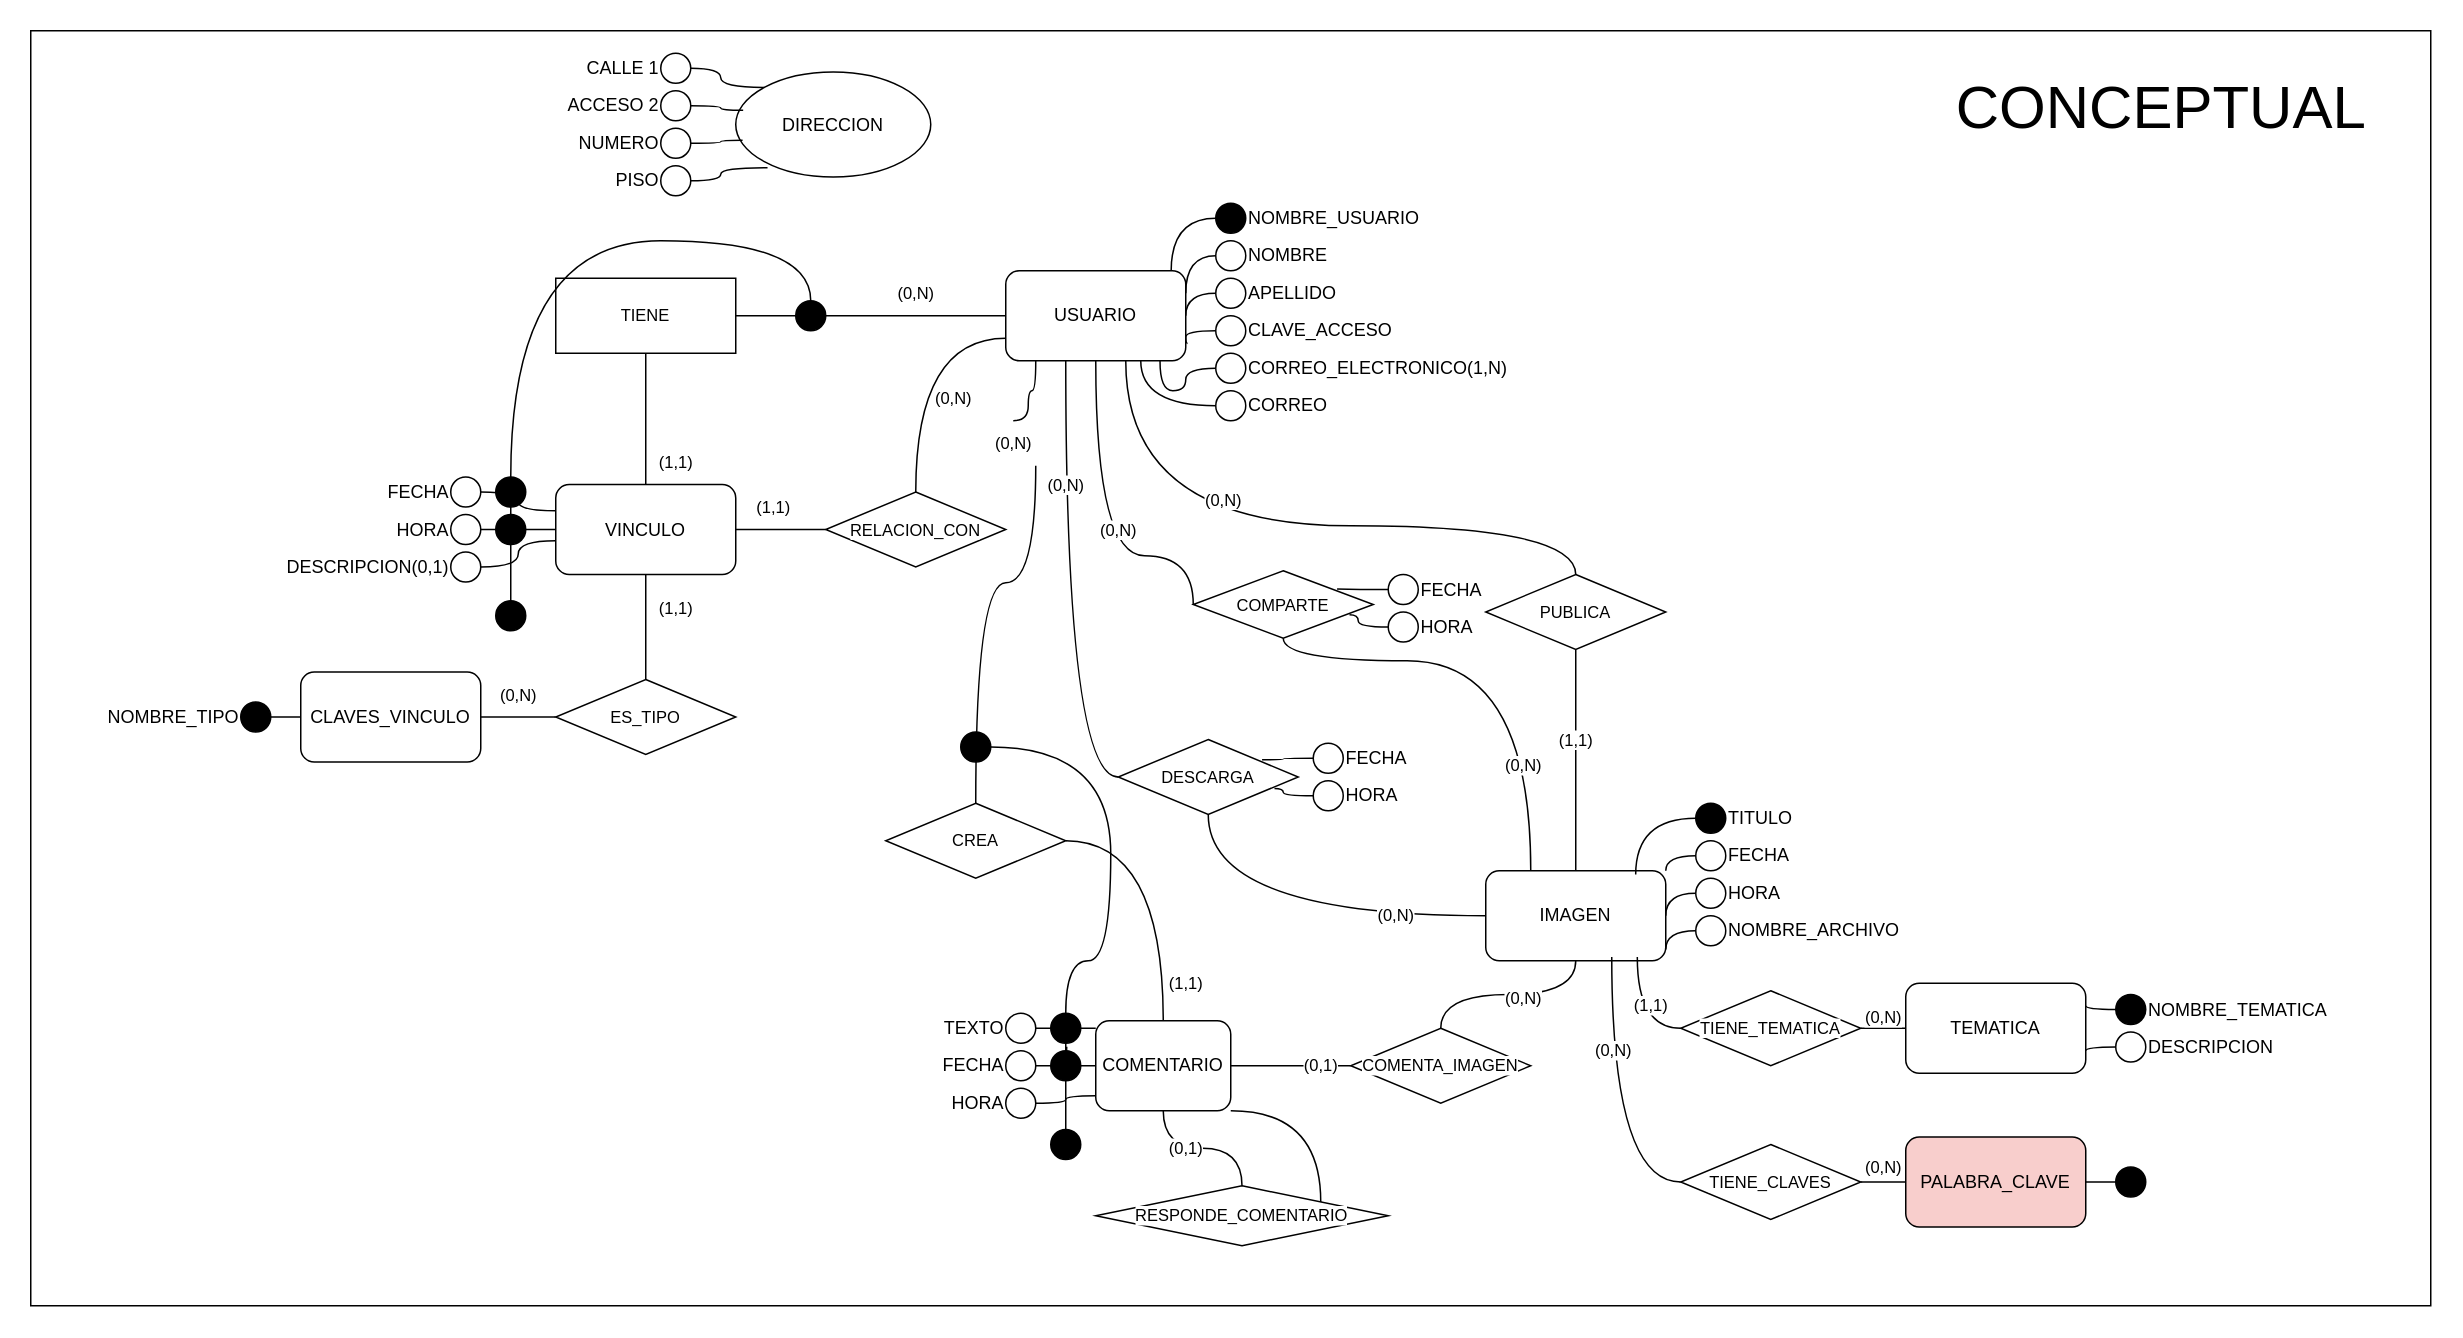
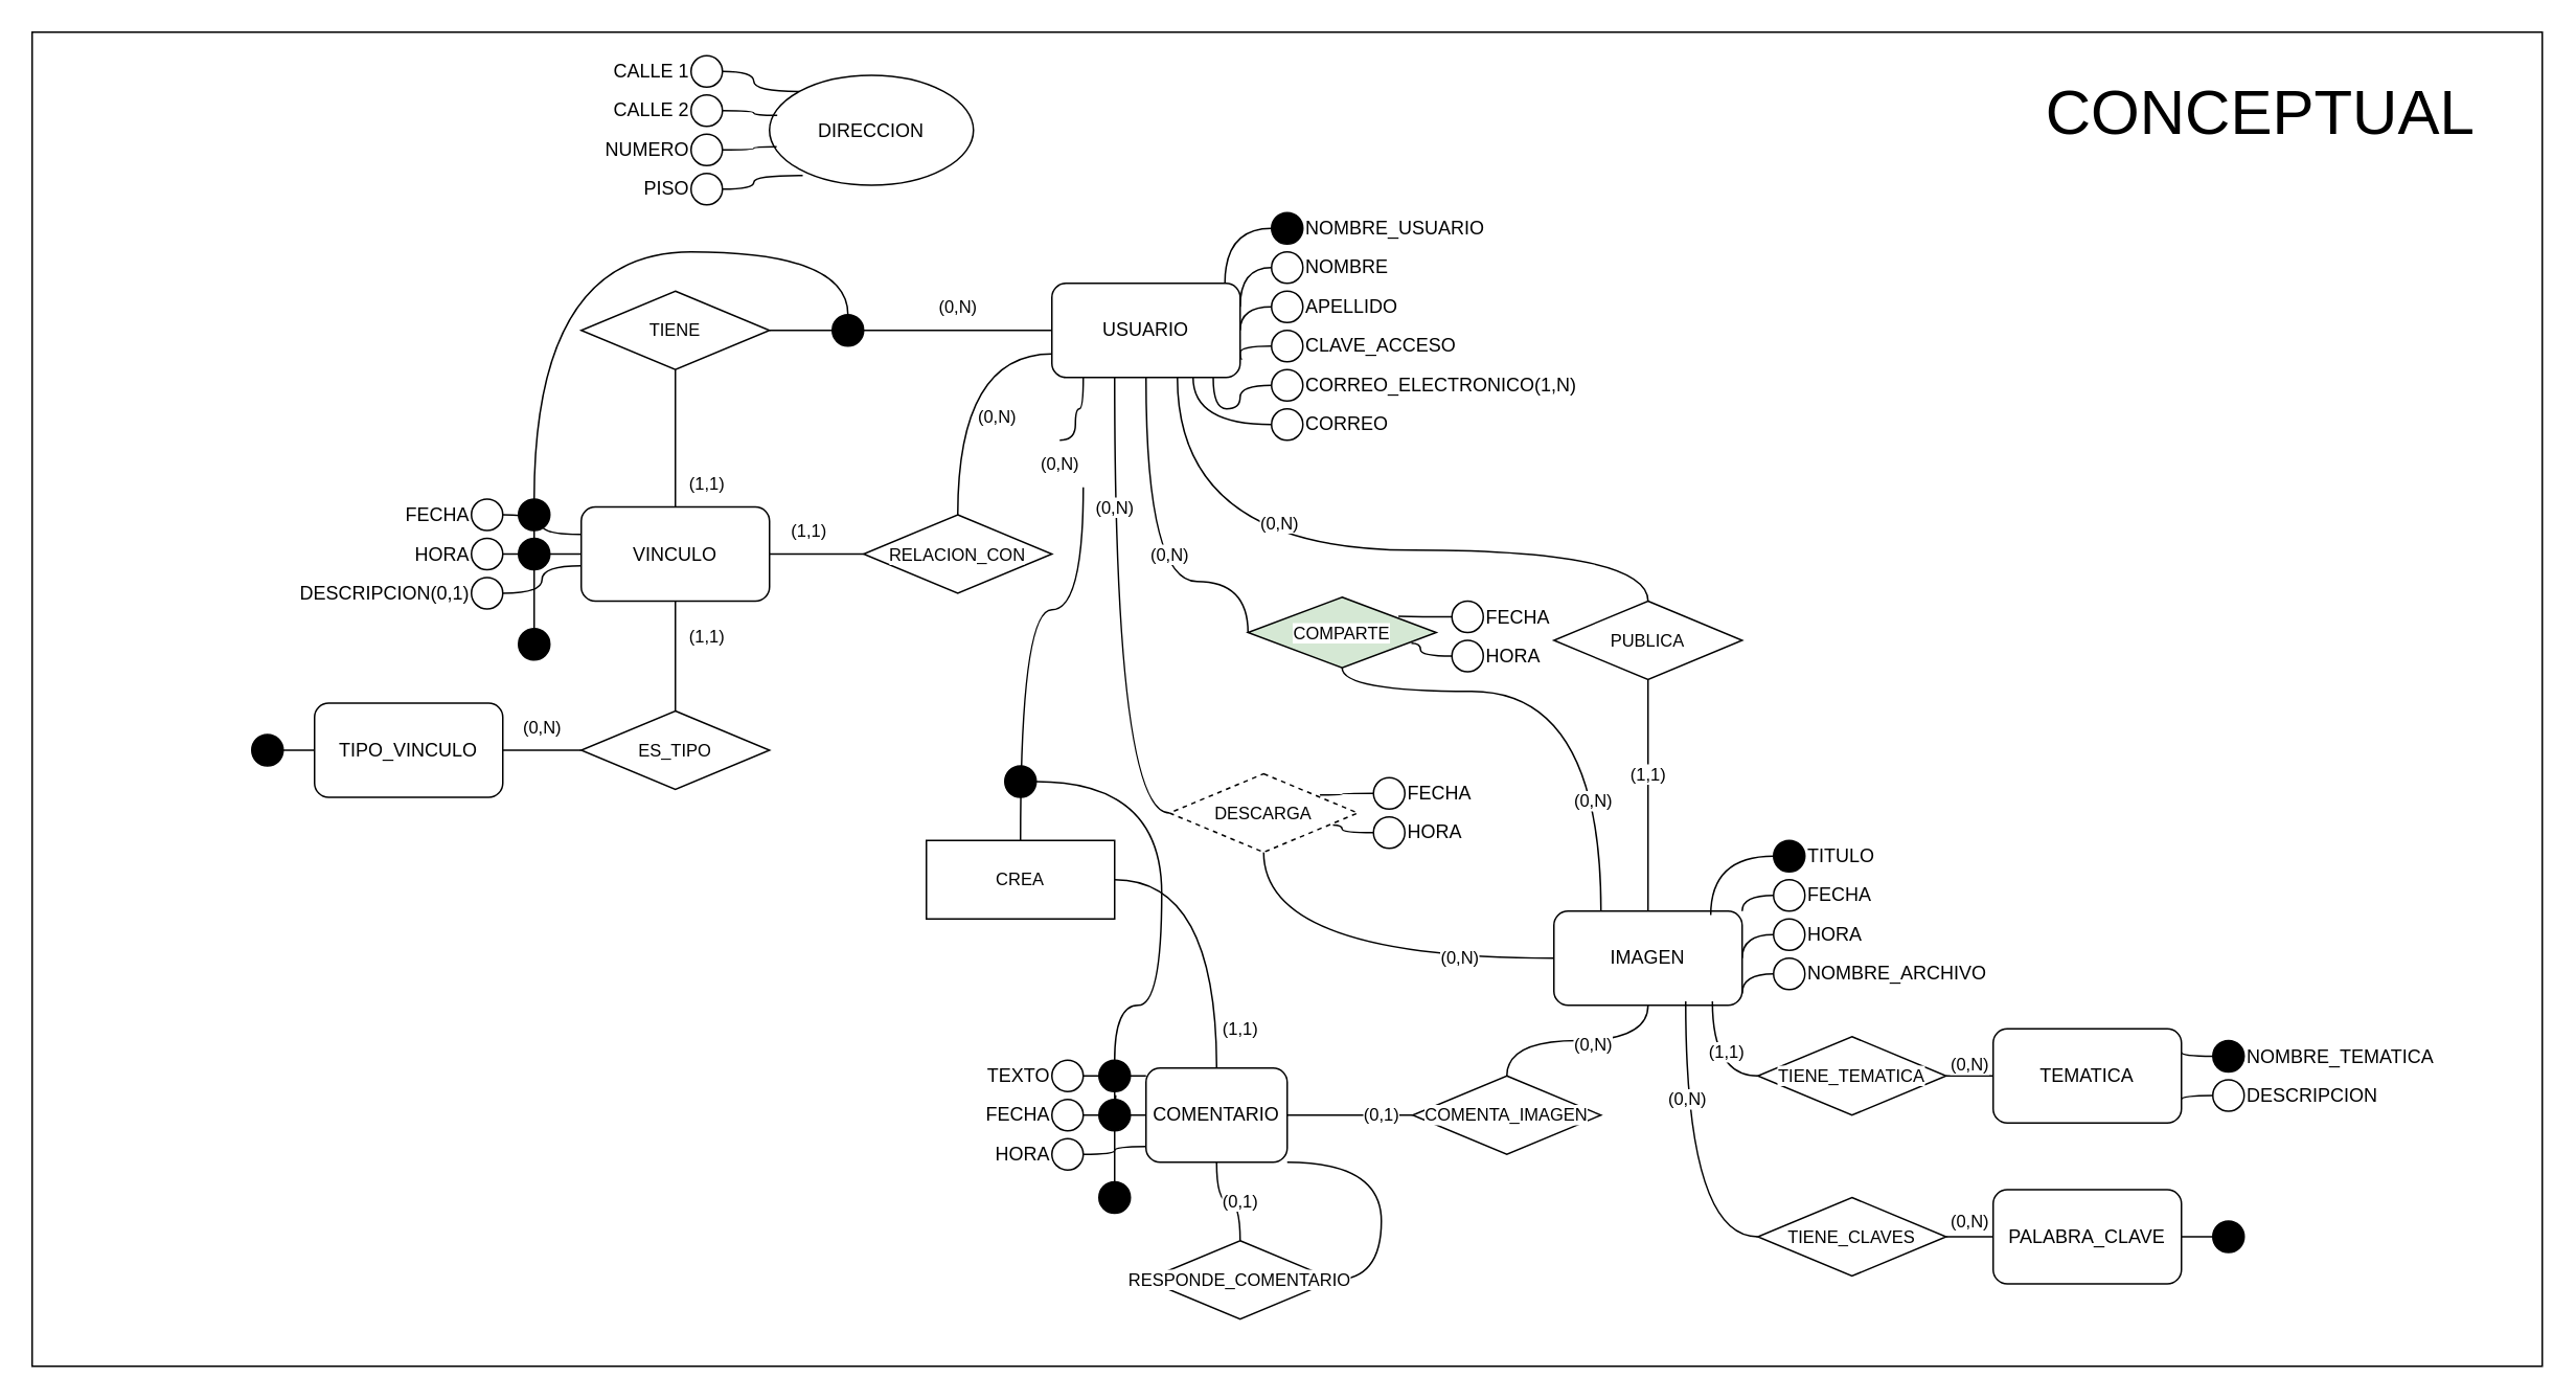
- <mxCell id="28" value="ACCESO 2" style="text;html=1;align=right;verticalAlign=middle;resizable=0;points=[];autosize=1;strokeColor=none;fillColor=none;" vertex="1" parent="1"><mxGeometry x="370" y="55" width="70" height="30" as="geometry" /></mxCell>
+ <mxCell id="28" value="CALLE 2" style="text;html=1;align=right;verticalAlign=middle;resizable=0;points=[];autosize=1;strokeColor=none;fillColor=none;" vertex="1" parent="1"><mxGeometry x="370" y="55" width="70" height="30" as="geometry" /></mxCell>
- <mxCell id="41" value="TIENE" style="whiteSpace=wrap;html=1;fontFamily=Helvetica;fontSize=11;fontColor=default;labelBackgroundColor=default;rounded=0;" vertex="1" parent="1"><mxGeometry x="370" y="185" width="120" height="50" as="geometry" /></mxCell>
+ <mxCell id="41" value="TIENE" style="rhombus;whiteSpace=wrap;html=1;fontFamily=Helvetica;fontSize=11;fontColor=default;labelBackgroundColor=default;" vertex="1" parent="1"><mxGeometry x="370" y="185" width="120" height="50" as="geometry" /></mxCell>
- <mxCell id="98" value="COMPARTE" style="rhombus;whiteSpace=wrap;html=1;fontFamily=Helvetica;fontSize=11;fontColor=default;labelBackgroundColor=default;" vertex="1" parent="1"><mxGeometry x="795" y="380" width="120" height="45" as="geometry" /></mxCell>
+ <mxCell id="98" value="COMPARTE" style="rhombus;whiteSpace=wrap;html=1;fontFamily=Helvetica;fontSize=11;fontColor=default;labelBackgroundColor=default;fillColor=#d5e8d4;" vertex="1" parent="1"><mxGeometry x="795" y="380" width="120" height="45" as="geometry" /></mxCell>
- <mxCell id="57" value="NOMBRE_TIPO" style="text;html=1;align=right;verticalAlign=middle;resizable=0;points=[];autosize=1;strokeColor=none;fillColor=none;" vertex="1" parent="1"><mxGeometry x="50" y="462.5" width="110" height="30" as="geometry" /></mxCell>
- <mxCell id="54" value="CLAVES_VINCULO" style="rounded=1;whiteSpace=wrap;html=1;" vertex="1" parent="1"><mxGeometry x="200" y="447.5" width="120" height="60" as="geometry" /></mxCell>
+ <mxCell id="54" value="TIPO_VINCULO" style="rounded=1;whiteSpace=wrap;html=1;" vertex="1" parent="1"><mxGeometry x="200" y="447.5" width="120" height="60" as="geometry" /></mxCell>
- <mxCell id="106" value="DESCARGA" style="rhombus;whiteSpace=wrap;html=1;fontFamily=Helvetica;fontSize=11;fontColor=default;labelBackgroundColor=default;" vertex="1" parent="1"><mxGeometry x="745" y="492.5" width="120" height="50" as="geometry" /></mxCell>
+ <mxCell id="106" value="DESCARGA" style="rhombus;whiteSpace=wrap;html=1;fontFamily=Helvetica;fontSize=11;fontColor=default;labelBackgroundColor=default;dashed=1;" vertex="1" parent="1"><mxGeometry x="745" y="492.5" width="120" height="50" as="geometry" /></mxCell>
- <mxCell id="127" value="CREA" style="rhombus;whiteSpace=wrap;html=1;fontFamily=Helvetica;fontSize=11;fontColor=default;labelBackgroundColor=default;" vertex="1" parent="1"><mxGeometry x="590" y="535" width="120" height="50" as="geometry" /></mxCell>
+ <mxCell id="127" value="CREA" style="whiteSpace=wrap;html=1;fontFamily=Helvetica;fontSize=11;fontColor=default;labelBackgroundColor=default;rounded=0;" vertex="1" parent="1"><mxGeometry x="590" y="535" width="120" height="50" as="geometry" /></mxCell>
- <mxCell id="84" value="PALABRA_CLAVE" style="rounded=1;whiteSpace=wrap;html=1;fillColor=#f8cecc;" vertex="1" parent="1"><mxGeometry x="1270" y="757.5" width="120" height="60" as="geometry" /></mxCell>
+ <mxCell id="84" value="PALABRA_CLAVE" style="rounded=1;whiteSpace=wrap;html=1;" vertex="1" parent="1"><mxGeometry x="1270" y="757.5" width="120" height="60" as="geometry" /></mxCell>
- <mxCell id="137" value="RESPONDE_COMENTARIO" style="rhombus;whiteSpace=wrap;html=1;fontFamily=Helvetica;fontSize=11;fontColor=default;labelBackgroundColor=default;" vertex="1" parent="1"><mxGeometry x="730" y="790" width="195" height="40" as="geometry" /></mxCell>
+ <mxCell id="137" value="RESPONDE_COMENTARIO" style="rhombus;whiteSpace=wrap;html=1;fontFamily=Helvetica;fontSize=11;fontColor=default;labelBackgroundColor=default;" vertex="1" parent="1"><mxGeometry x="730" y="790" width="120" height="50" as="geometry" /></mxCell>
